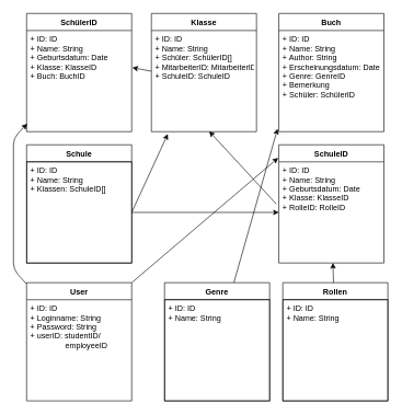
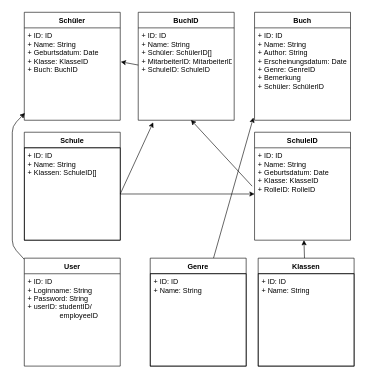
- <mxCell id="2" value="SchülerID" style="swimlane;fontStyle=1;align=center;verticalAlign=top;childLayout=stackLayout;horizontal=1;startSize=26;horizontalStack=0;resizeParent=1;resizeParentMax=0;resizeLast=0;collapsible=1;marginBottom=0;" parent="1" vertex="1"><mxGeometry x="40" y="20" width="160" height="180" as="geometry" /></mxCell>
+ <mxCell id="2" value="Schüler" style="swimlane;fontStyle=1;align=center;verticalAlign=top;childLayout=stackLayout;horizontal=1;startSize=26;horizontalStack=0;resizeParent=1;resizeParentMax=0;resizeLast=0;collapsible=1;marginBottom=0;" parent="1" vertex="1"><mxGeometry x="40" y="20" width="160" height="180" as="geometry" /></mxCell>
- <mxCell id="4" value="Klasse" style="swimlane;fontStyle=1;align=center;verticalAlign=top;childLayout=stackLayout;horizontal=1;startSize=26;horizontalStack=0;resizeParent=1;resizeParentMax=0;resizeLast=0;collapsible=1;marginBottom=0;" parent="1" vertex="1"><mxGeometry x="230" y="20" width="160" height="180" as="geometry" /></mxCell>
+ <mxCell id="4" value="BuchID" style="swimlane;fontStyle=1;align=center;verticalAlign=top;childLayout=stackLayout;horizontal=1;startSize=26;horizontalStack=0;resizeParent=1;resizeParentMax=0;resizeLast=0;collapsible=1;marginBottom=0;" parent="1" vertex="1"><mxGeometry x="230" y="20" width="160" height="180" as="geometry" /></mxCell>
- <mxCell id="23" style="edgeStyle=none;html=1;entryX=-0.006;entryY=0.111;entryDx=0;entryDy=0;entryPerimeter=0;exitX=1;exitY=0;exitDx=0;exitDy=0;" edge="1" parent="1" source="24" target="13"><mxGeometry relative="1" as="geometry" /></mxCell>
- <mxCell id="16" value="Rollen" style="swimlane;fontStyle=1;align=center;verticalAlign=top;childLayout=stackLayout;horizontal=1;startSize=26;horizontalStack=0;resizeParent=1;resizeParentMax=0;resizeLast=0;collapsible=1;marginBottom=0;strokeColor=default;" parent="1" vertex="1"><mxGeometry x="430" y="430" width="160" height="180" as="geometry" /></mxCell>
+ <mxCell id="16" value="Klassen" style="swimlane;fontStyle=1;align=center;verticalAlign=top;childLayout=stackLayout;horizontal=1;startSize=26;horizontalStack=0;resizeParent=1;resizeParentMax=0;resizeLast=0;collapsible=1;marginBottom=0;strokeColor=default;" parent="1" vertex="1"><mxGeometry x="430" y="430" width="160" height="180" as="geometry" /></mxCell>
